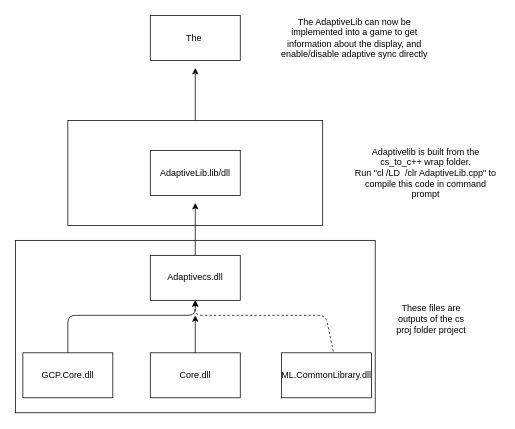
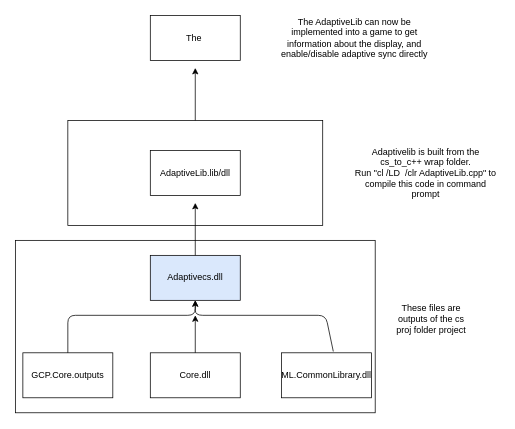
- <mxCell id="6" value="Adaptivecs.dll" style="rounded=0;whiteSpace=wrap;html=1;" vertex="1" parent="1"><mxGeometry x="200" y="340" width="120" height="60" as="geometry" /></mxCell>
+ <mxCell id="6" value="Adaptivecs.dll" style="rounded=0;whiteSpace=wrap;html=1;fillColor=#dae8fc;" vertex="1" parent="1"><mxGeometry x="200" y="340" width="120" height="60" as="geometry" /></mxCell>
- <mxCell id="9" value="" style="endArrow=classic;html=1;exitX=0.576;exitY=-0.03;exitDx=0;exitDy=0;exitPerimeter=0;entryX=0.5;entryY=1;entryDx=0;entryDy=0;dashed=1;" edge="1" parent="1" source="5" target="6"><mxGeometry width="50" height="50" relative="1" as="geometry"><mxPoint x="470" y="400" as="sourcePoint" /><mxPoint x="520" y="350" as="targetPoint" /><Array as="points"><mxPoint x="434" y="420" /><mxPoint x="260" y="420" /></Array></mxGeometry></mxCell>
+ <mxCell id="9" value="" style="endArrow=classic;html=1;exitX=0.576;exitY=-0.03;exitDx=0;exitDy=0;exitPerimeter=0;entryX=0.5;entryY=1;entryDx=0;entryDy=0;" edge="1" parent="1" source="5" target="6"><mxGeometry width="50" height="50" relative="1" as="geometry"><mxPoint x="470" y="400" as="sourcePoint" /><mxPoint x="520" y="350" as="targetPoint" /><Array as="points"><mxPoint x="434" y="420" /><mxPoint x="260" y="420" /></Array></mxGeometry></mxCell>
- <mxCell id="3" value="GCP.Core.dll" style="rounded=0;whiteSpace=wrap;html=1;" vertex="1" parent="1"><mxGeometry x="30" y="470" width="120" height="60" as="geometry" /></mxCell>
+ <mxCell id="3" value="GCP.Core.outputs" style="rounded=0;whiteSpace=wrap;html=1;" vertex="1" parent="1"><mxGeometry x="30" y="470" width="120" height="60" as="geometry" /></mxCell>
